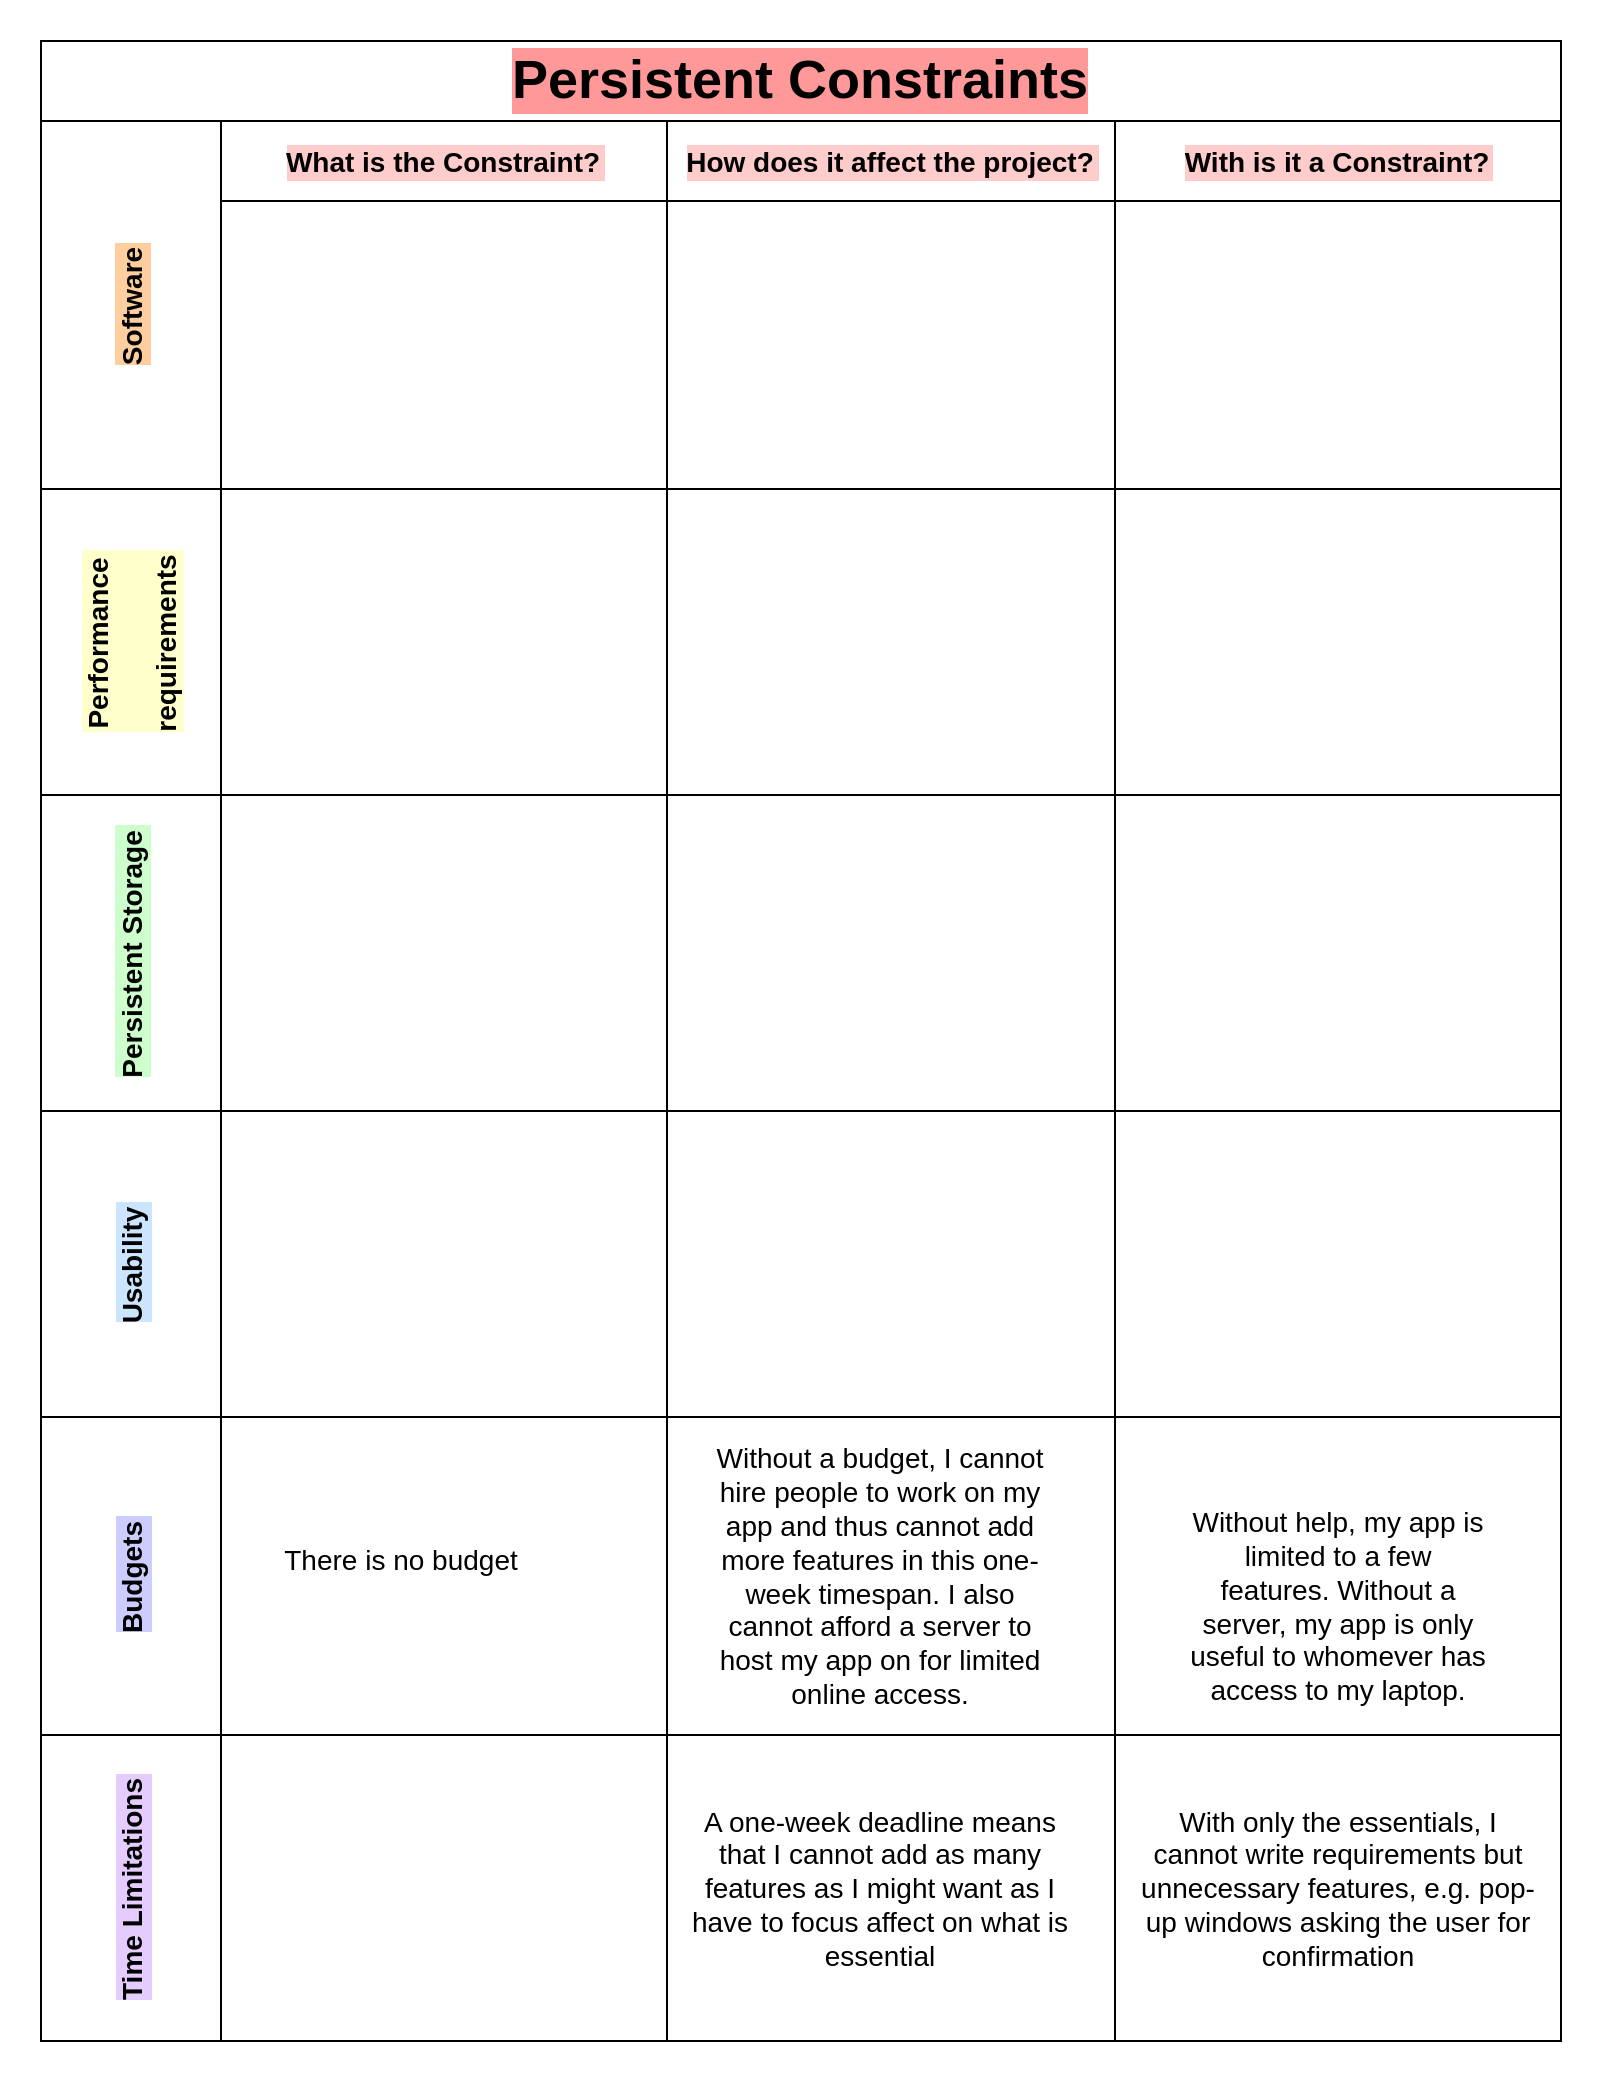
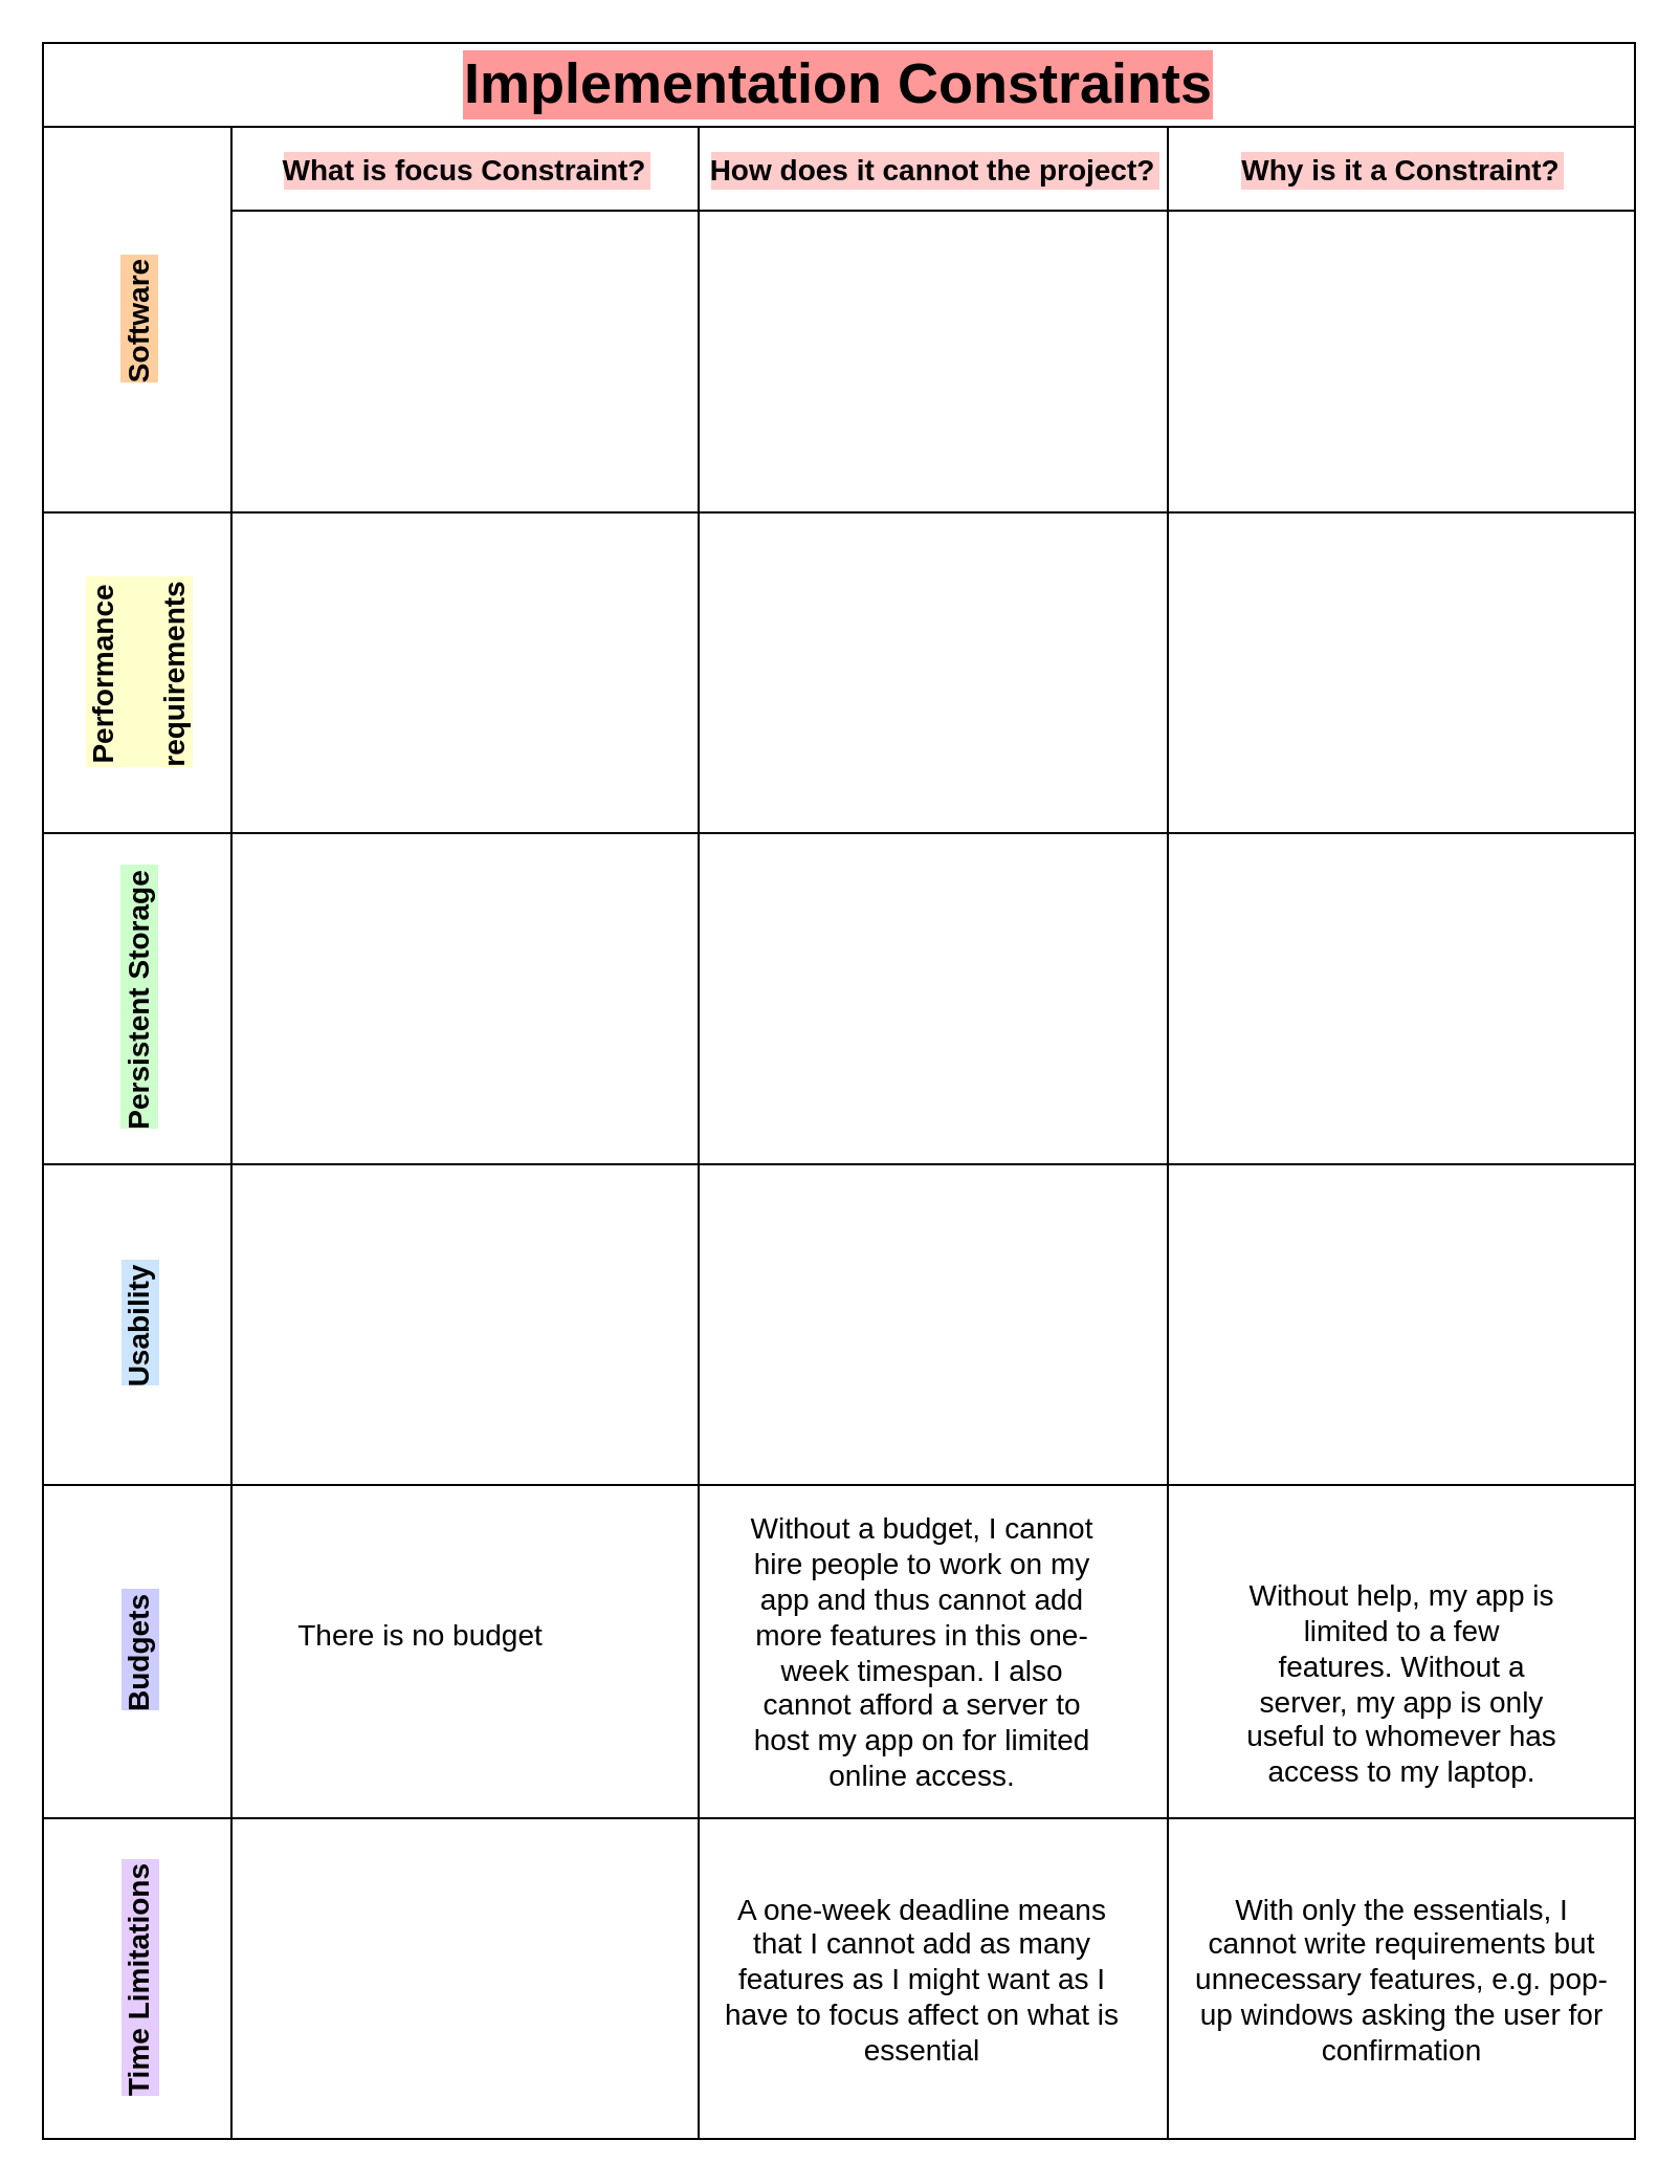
- <mxCell id="2" value="Persistent Constraints" style="shape=table;childLayout=tableLayout;startSize=40;collapsible=0;recursiveResize=0;expand=0;fontStyle=1;labelBackgroundColor=#FF9999;fontSize=27;whiteSpace=wrap;html=1;spacingLeft=0;" vertex="1" parent="1"><mxGeometry x="20" y="20" width="760" height="1000" as="geometry" /></mxCell>
+ <mxCell id="2" value="Implementation Constraints" style="shape=table;childLayout=tableLayout;startSize=40;collapsible=0;recursiveResize=0;expand=0;fontStyle=1;labelBackgroundColor=#FF9999;fontSize=27;whiteSpace=wrap;html=1;spacingLeft=0;" vertex="1" parent="1"><mxGeometry x="20" y="20" width="760" height="1000" as="geometry" /></mxCell>
- <mxCell id="4" value="What is the Constraint?" style="swimlane;swimlaneHead=0;swimlaneBody=0;fontStyle=0;connectable=0;fillColor=none;startSize=40;collapsible=0;recursiveResize=0;expand=0;fontStyle=1;labelBackgroundColor=#FFCCCC;fontSize=14;" vertex="1" parent="3"><mxGeometry x="90" width="223" height="184" as="geometry"><mxRectangle width="223" height="184" as="alternateBounds" /></mxGeometry></mxCell>
+ <mxCell id="4" value="What is focus Constraint?" style="swimlane;swimlaneHead=0;swimlaneBody=0;fontStyle=0;connectable=0;fillColor=none;startSize=40;collapsible=0;recursiveResize=0;expand=0;fontStyle=1;labelBackgroundColor=#FFCCCC;fontSize=14;" vertex="1" parent="3"><mxGeometry x="90" width="223" height="184" as="geometry"><mxRectangle width="223" height="184" as="alternateBounds" /></mxGeometry></mxCell>
- <mxCell id="5" value="How does it affect the project?" style="swimlane;swimlaneHead=0;swimlaneBody=0;fontStyle=0;connectable=0;fillColor=none;startSize=40;collapsible=0;recursiveResize=0;expand=0;fontStyle=1;labelBackgroundColor=#FFCCCC;fontSize=14;" vertex="1" parent="3"><mxGeometry x="313" width="224" height="184" as="geometry"><mxRectangle width="224" height="184" as="alternateBounds" /></mxGeometry></mxCell>
+ <mxCell id="5" value="How does it cannot the project?" style="swimlane;swimlaneHead=0;swimlaneBody=0;fontStyle=0;connectable=0;fillColor=none;startSize=40;collapsible=0;recursiveResize=0;expand=0;fontStyle=1;labelBackgroundColor=#FFCCCC;fontSize=14;" vertex="1" parent="3"><mxGeometry x="313" width="224" height="184" as="geometry"><mxRectangle width="224" height="184" as="alternateBounds" /></mxGeometry></mxCell>
- <mxCell id="6" value="With is it a Constraint?" style="swimlane;swimlaneHead=0;swimlaneBody=0;fontStyle=0;connectable=0;fillColor=none;startSize=40;collapsible=0;recursiveResize=0;expand=0;fontStyle=1;labelBackgroundColor=#FFCCCC;fontSize=14;" vertex="1" parent="3"><mxGeometry x="537" width="223" height="184" as="geometry"><mxRectangle width="223" height="184" as="alternateBounds" /></mxGeometry></mxCell>
+ <mxCell id="6" value="Why is it a Constraint?" style="swimlane;swimlaneHead=0;swimlaneBody=0;fontStyle=0;connectable=0;fillColor=none;startSize=40;collapsible=0;recursiveResize=0;expand=0;fontStyle=1;labelBackgroundColor=#FFCCCC;fontSize=14;" vertex="1" parent="3"><mxGeometry x="537" width="223" height="184" as="geometry"><mxRectangle width="223" height="184" as="alternateBounds" /></mxGeometry></mxCell>
